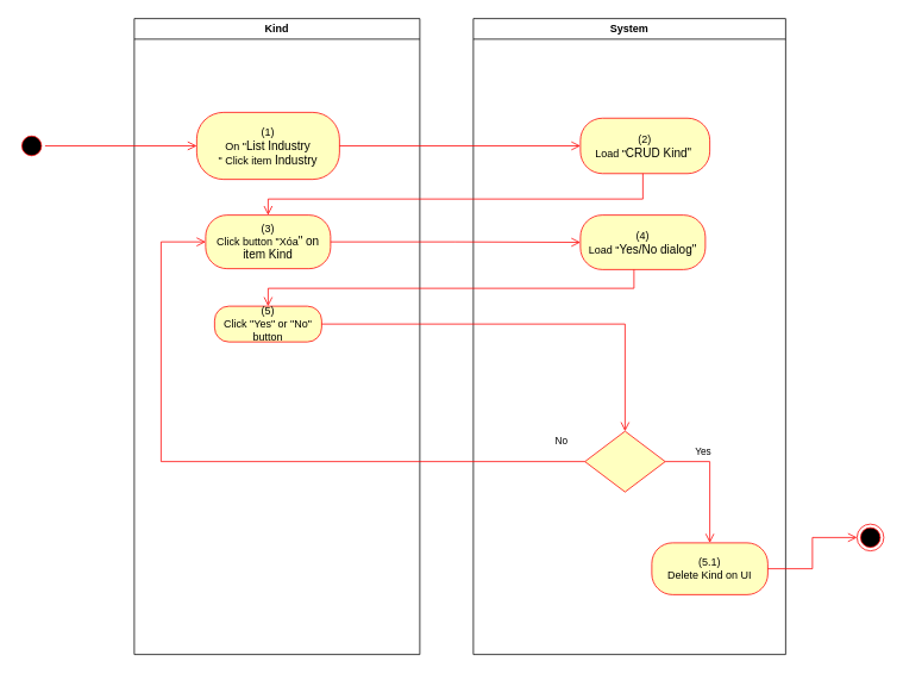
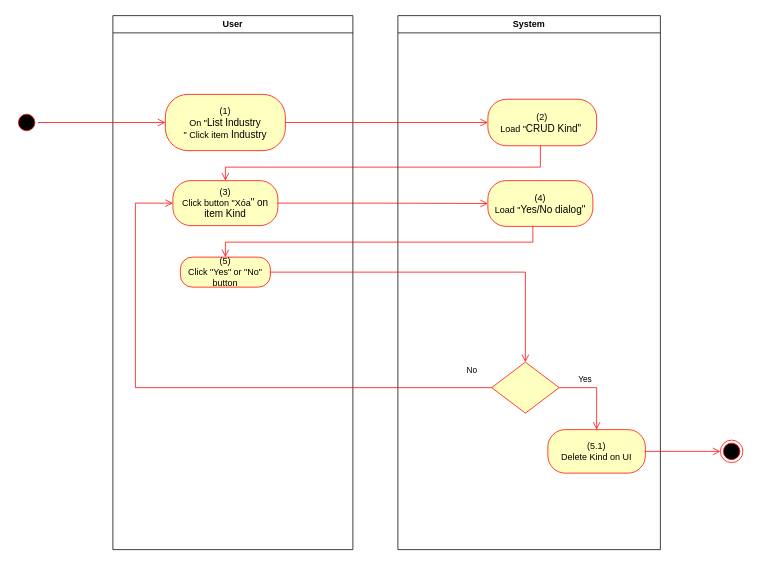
- <mxCell id="2" value="Kind" style="swimlane;whiteSpace=wrap" vertex="1" parent="1"><mxGeometry x="150" y="20" width="320" height="712" as="geometry"><mxRectangle x="120" y="128" width="60" height="23" as="alternateBounds" /></mxGeometry></mxCell>
+ <mxCell id="2" value="User" style="swimlane;whiteSpace=wrap" vertex="1" parent="1"><mxGeometry x="150" y="20" width="320" height="712" as="geometry"><mxRectangle x="120" y="128" width="60" height="23" as="alternateBounds" /></mxGeometry></mxCell>
- <mxCell id="10" value="(5.1)&lt;br&gt;Delete Kind on UI" style="rounded=1;whiteSpace=wrap;html=1;arcSize=40;fontColor=#000000;fillColor=#ffffc0;strokeColor=#ff0000;" vertex="1" parent="6"><mxGeometry x="200" y="587" width="130" height="58" as="geometry" /></mxCell>
+ <mxCell id="10" value="(5.1)&lt;br&gt;Delete Kind on UI" style="rounded=1;whiteSpace=wrap;html=1;arcSize=40;fontColor=#000000;fillColor=#ffffc0;strokeColor=#ff0000;" vertex="1" parent="6"><mxGeometry x="200" y="552" width="130" height="58" as="geometry" /></mxCell>
